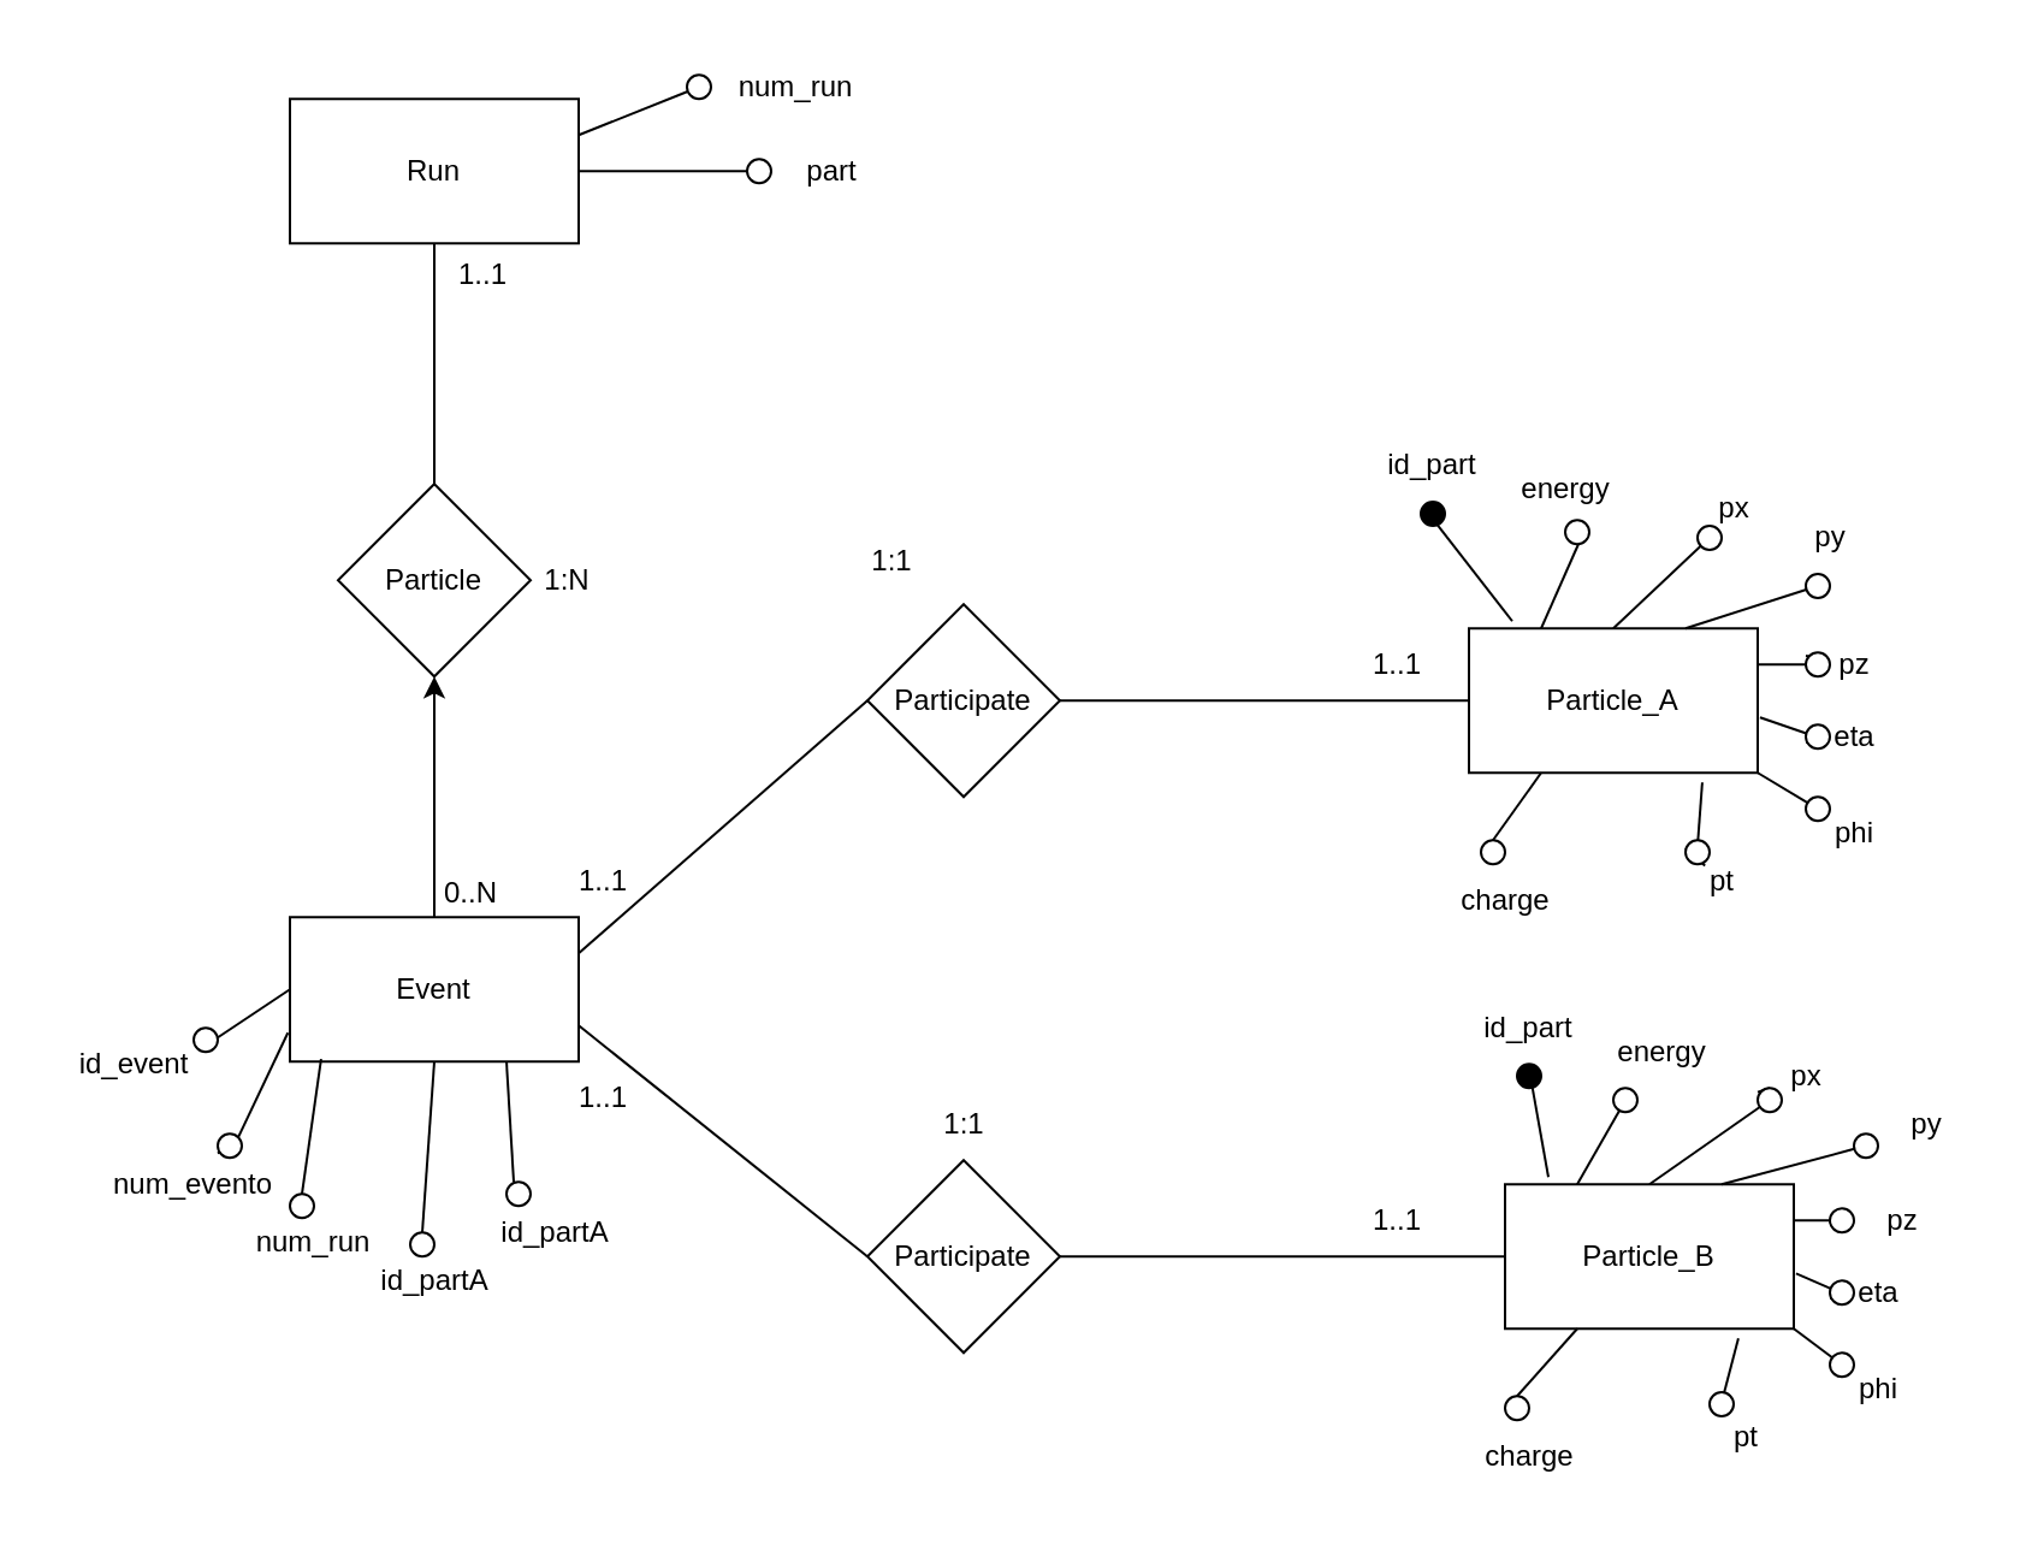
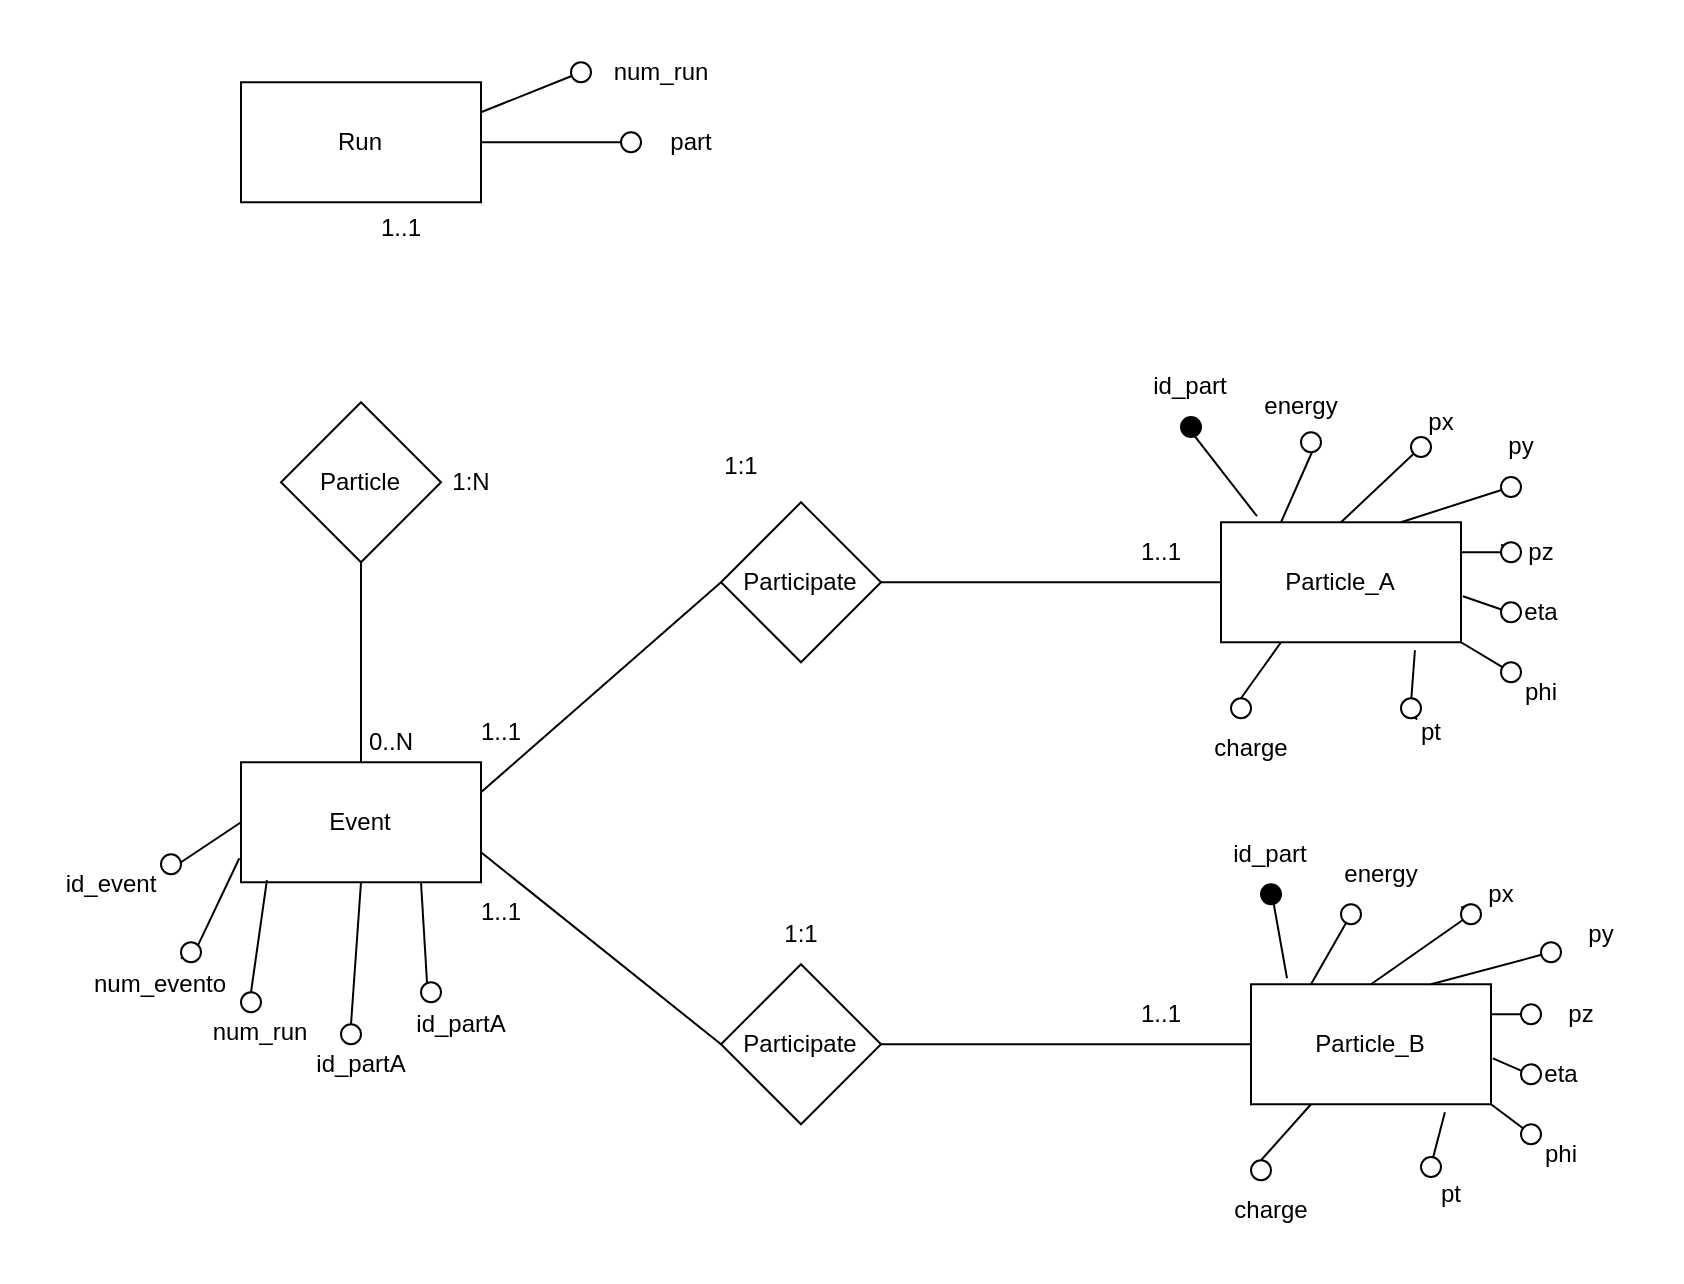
- <mxCell id="5" value="" style="endArrow=none;html=1;rounded=0;entryX=0.5;entryY=1;entryDx=0;entryDy=0;exitX=0.5;exitY=0;exitDx=0;exitDy=0;" parent="1" source="3" target="2" edge="1"><mxGeometry width="50" height="50" relative="1" as="geometry"><mxPoint x="430" y="420.63" as="sourcePoint" /><mxPoint x="480" y="370.63" as="targetPoint" /></mxGeometry></mxCell>
- <mxCell id="6" value="" style="endArrow=classic;html=1;rounded=0;entryX=0.5;entryY=1;entryDx=0;entryDy=0;exitX=0.5;exitY=0;exitDx=0;exitDy=0;" parent="1" source="4" target="3" edge="1"><mxGeometry width="50" height="50" relative="1" as="geometry"><mxPoint x="170" y="173" as="sourcePoint" /><mxPoint x="170" y="103" as="targetPoint" /></mxGeometry></mxCell>
+ <mxCell id="6" value="" style="endArrow=none;html=1;rounded=0;entryX=0.5;entryY=1;entryDx=0;entryDy=0;exitX=0.5;exitY=0;exitDx=0;exitDy=0;" parent="1" source="4" target="3" edge="1"><mxGeometry width="50" height="50" relative="1" as="geometry"><mxPoint x="170" y="173" as="sourcePoint" /><mxPoint x="170" y="103" as="targetPoint" /></mxGeometry></mxCell>
